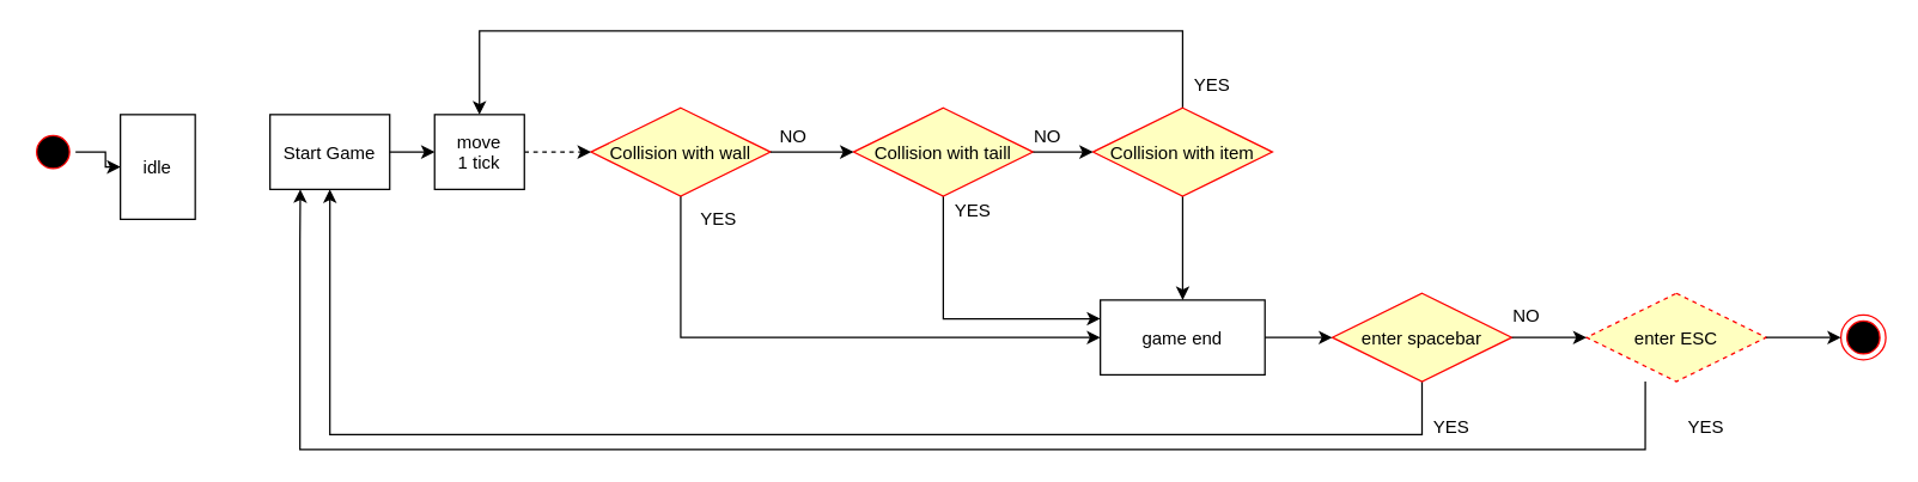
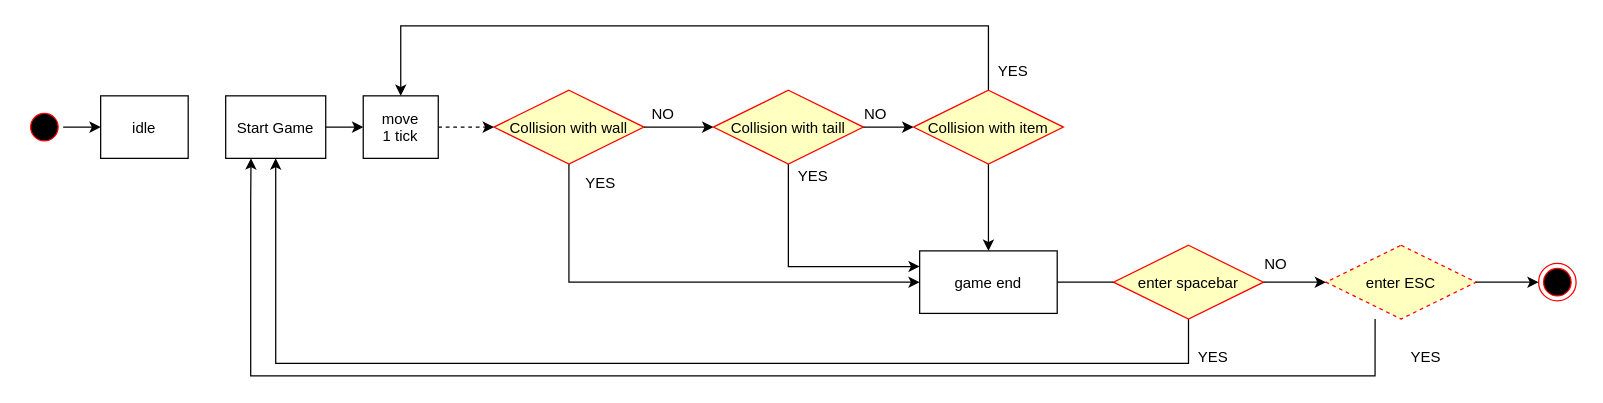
- <mxCell id="4" value="idle" style="" vertex="1" parent="2"><mxGeometry x="60" y="56" width="50" height="70" as="geometry" /></mxCell>
+ <mxCell id="4" value="idle" style="" vertex="1" parent="2"><mxGeometry x="60" y="56" width="70" height="50" as="geometry" /></mxCell>
- <mxCell id="28" style="edgeStyle=orthogonalEdgeStyle;rounded=0;orthogonalLoop=1;jettySize=auto;html=1;entryX=0;entryY=0.5;entryDx=0;entryDy=0;" edge="1" parent="2" source="7" target="27"><mxGeometry relative="1" as="geometry" /></mxCell>
+ <mxCell id="28" style="edgeStyle=orthogonalEdgeStyle;rounded=0;orthogonalLoop=1;jettySize=auto;html=1;entryX=0;entryY=0.5;entryDx=0;entryDy=0;endArrow=none;" edge="1" parent="2" source="7" target="27"><mxGeometry relative="1" as="geometry" /></mxCell>
